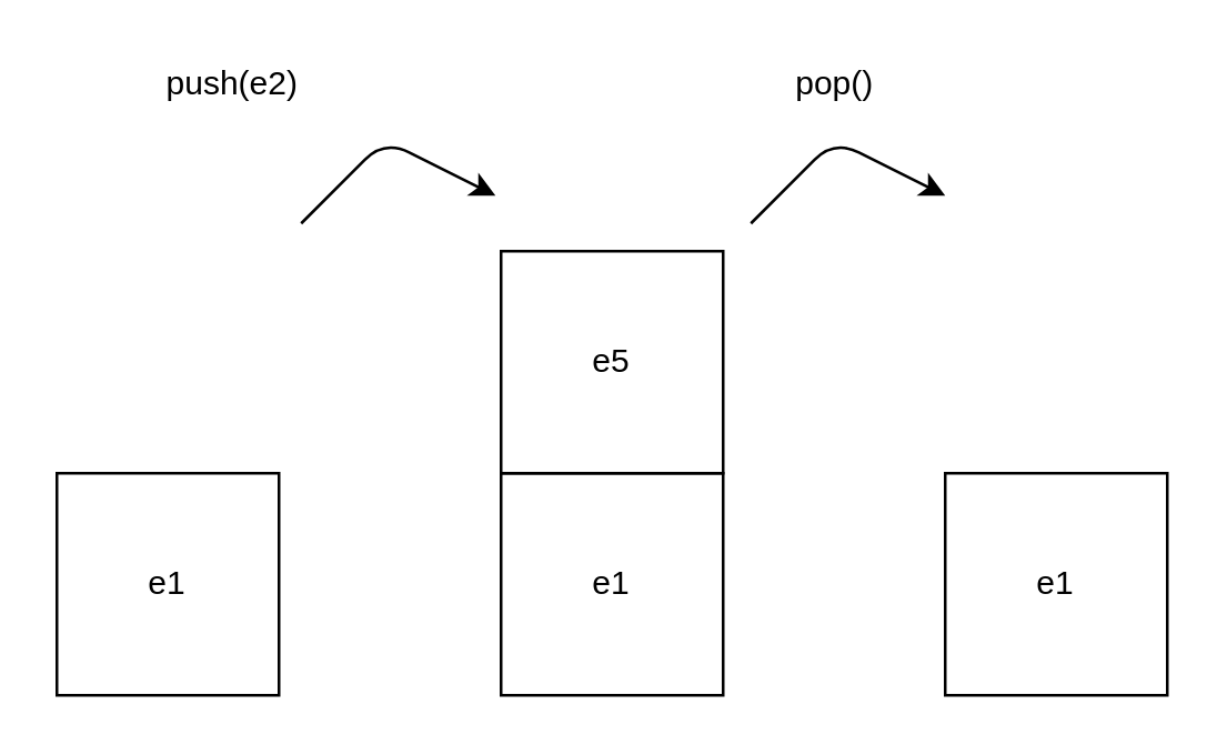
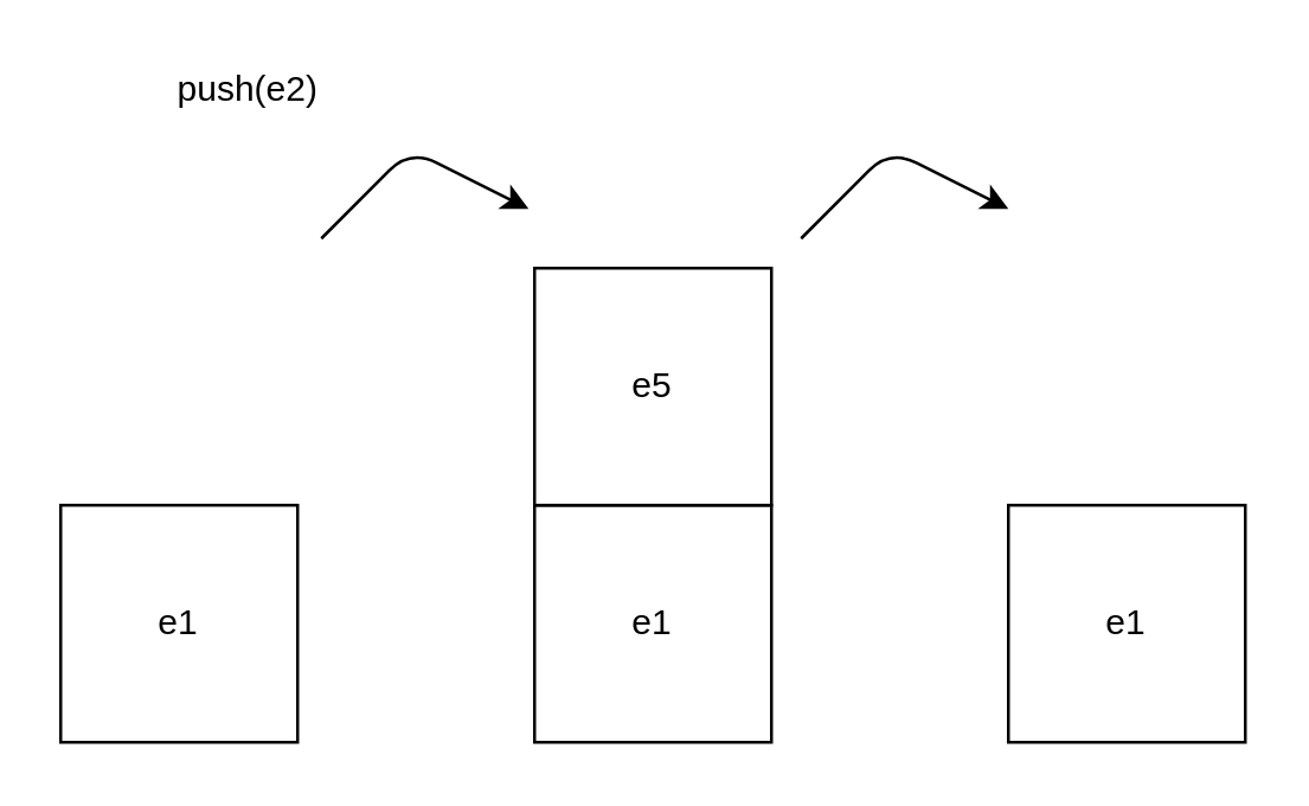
- <mxCell id="9" value="pop()" style="text;html=1;align=center;verticalAlign=middle;resizable=0;points=[];autosize=1;strokeColor=none;fillColor=none;" vertex="1" parent="1"><mxGeometry x="280" y="20" width="40" height="20" as="geometry" /></mxCell>
